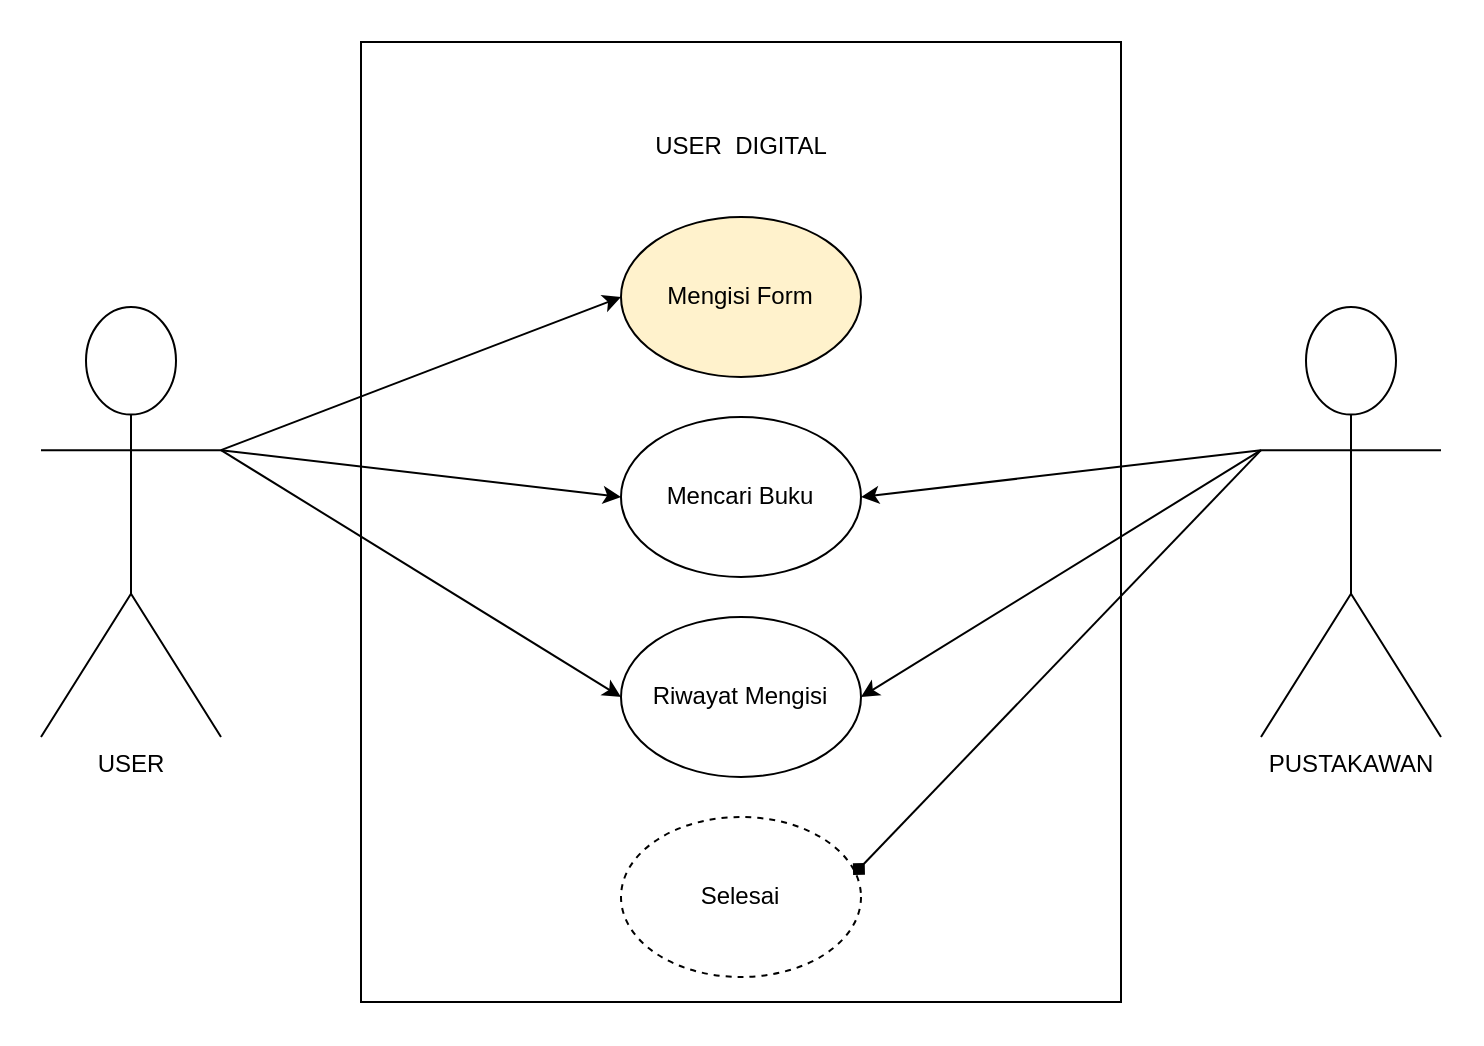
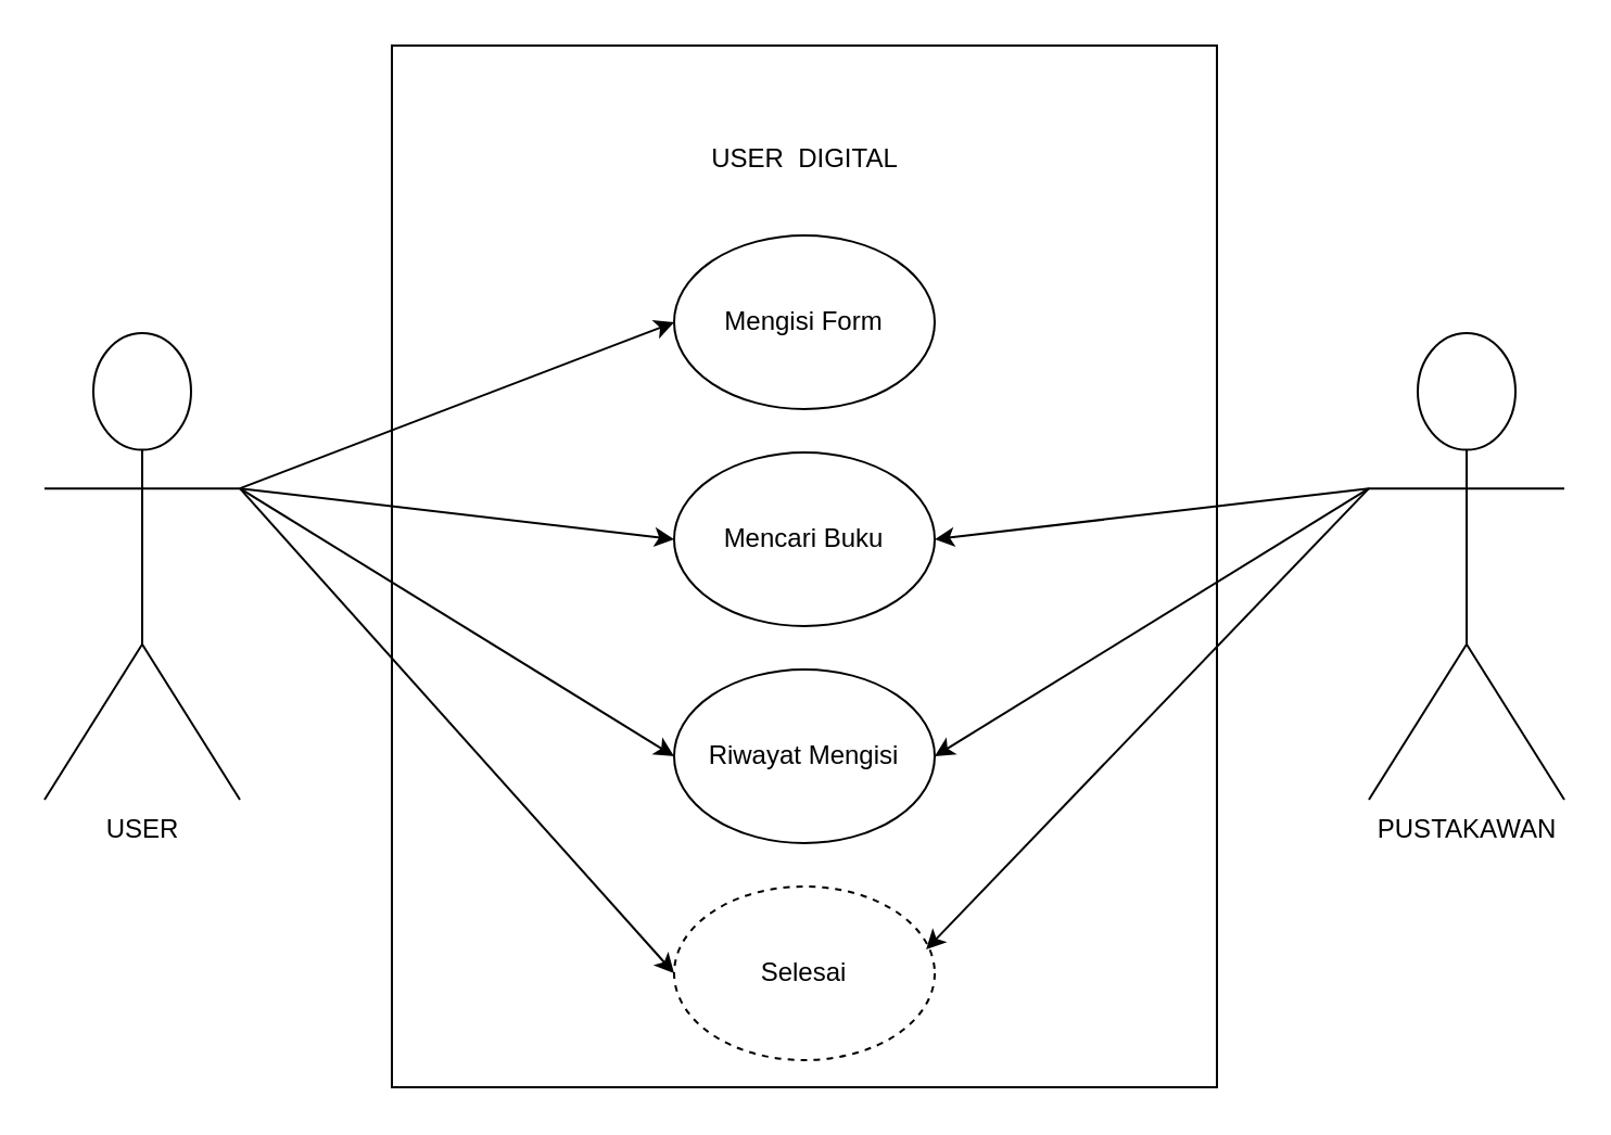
- <mxCell id="16" value="Mengisi Form" style="ellipse;whiteSpace=wrap;html=1;fillColor=#fff2cc;" vertex="1" parent="1"><mxGeometry x="310" y="108" width="120" height="80" as="geometry" /></mxCell>
+ <mxCell id="16" value="Mengisi Form" style="ellipse;whiteSpace=wrap;html=1;" vertex="1" parent="1"><mxGeometry x="310" y="108" width="120" height="80" as="geometry" /></mxCell>
+ <mxCell id="12" value="" style="endArrow=classic;html=1;rounded=0;exitX=1;exitY=0.333;exitDx=0;exitDy=0;exitPerimeter=0;entryX=0;entryY=0.5;entryDx=0;entryDy=0;" edge="1" parent="1" source="2" target="6"><mxGeometry width="50" height="50" relative="1" as="geometry"><mxPoint x="230" y="468" as="sourcePoint" /><mxPoint x="280" y="418" as="targetPoint" /></mxGeometry></mxCell>
- <mxCell id="13" value="" style="endArrow=diamond;html=1;rounded=0;entryX=0.967;entryY=0.363;entryDx=0;entryDy=0;entryPerimeter=0;exitX=0;exitY=0.333;exitDx=0;exitDy=0;exitPerimeter=0;" edge="1" parent="1" source="4" target="6"><mxGeometry width="50" height="50" relative="1" as="geometry"><mxPoint x="460" y="428" as="sourcePoint" /><mxPoint x="510" y="378" as="targetPoint" /></mxGeometry></mxCell>
+ <mxCell id="13" value="" style="endArrow=classic;html=1;rounded=0;entryX=0.967;entryY=0.363;entryDx=0;entryDy=0;entryPerimeter=0;exitX=0;exitY=0.333;exitDx=0;exitDy=0;exitPerimeter=0;" edge="1" parent="1" source="4" target="6"><mxGeometry width="50" height="50" relative="1" as="geometry"><mxPoint x="460" y="428" as="sourcePoint" /><mxPoint x="510" y="378" as="targetPoint" /></mxGeometry></mxCell>
